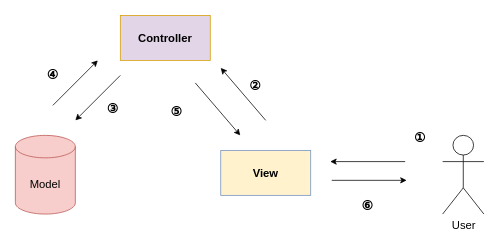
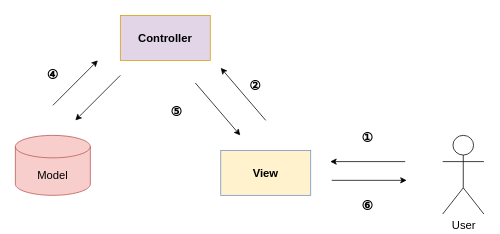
- <mxCell id="15" value="&lt;font style=&quot;font-size: 17px;&quot;&gt;&lt;b&gt;③&lt;/b&gt;&lt;/font&gt;" style="text;html=1;strokeColor=none;fillColor=none;align=center;verticalAlign=middle;whiteSpace=wrap;rounded=0;fontSize=15;" parent="1" vertex="1"><mxGeometry x="130" y="130" width="40" height="30" as="geometry" /></mxCell>
- <mxCell id="7" value="&lt;font style=&quot;font-size: 17px;&quot;&gt;&lt;b&gt;①&lt;/b&gt;&lt;/font&gt;" style="text;html=1;strokeColor=none;fillColor=none;align=center;verticalAlign=middle;whiteSpace=wrap;rounded=0;fontSize=15;" parent="1" vertex="1"><mxGeometry x="540" y="170" width="40" height="30" as="geometry" /></mxCell>
+ <mxCell id="7" value="&lt;font style=&quot;font-size: 17px;&quot;&gt;&lt;b&gt;①&lt;/b&gt;&lt;/font&gt;" style="text;html=1;strokeColor=none;fillColor=none;align=center;verticalAlign=middle;whiteSpace=wrap;rounded=0;fontSize=15;" parent="1" vertex="1"><mxGeometry x="470" y="170" width="40" height="30" as="geometry" /></mxCell>
- <mxCell id="3" value="Model" style="shape=cylinder3;whiteSpace=wrap;html=1;boundedLbl=1;backgroundOutline=1;size=15;fontSize=15;fillColor=#f8cecc;strokeColor=#b85450;" parent="1" vertex="1"><mxGeometry x="20" y="180" width="80" height="105" as="geometry" /></mxCell>
+ <mxCell id="3" value="Model" style="shape=cylinder3;whiteSpace=wrap;html=1;boundedLbl=1;backgroundOutline=1;size=15;fontSize=15;fillColor=#f8cecc;strokeColor=#b85450;" parent="1" vertex="1"><mxGeometry x="20" y="180" width="100" height="80" as="geometry" /></mxCell>
